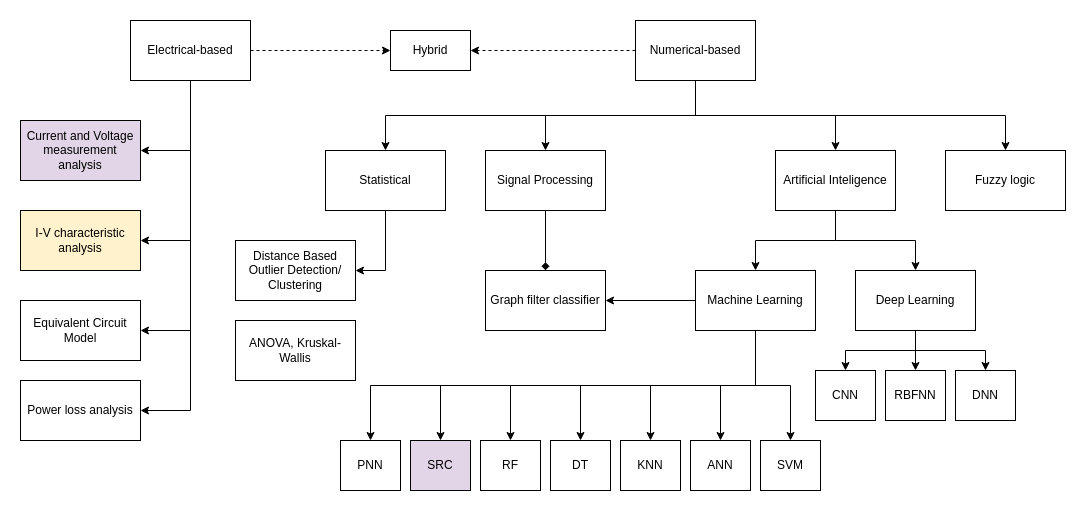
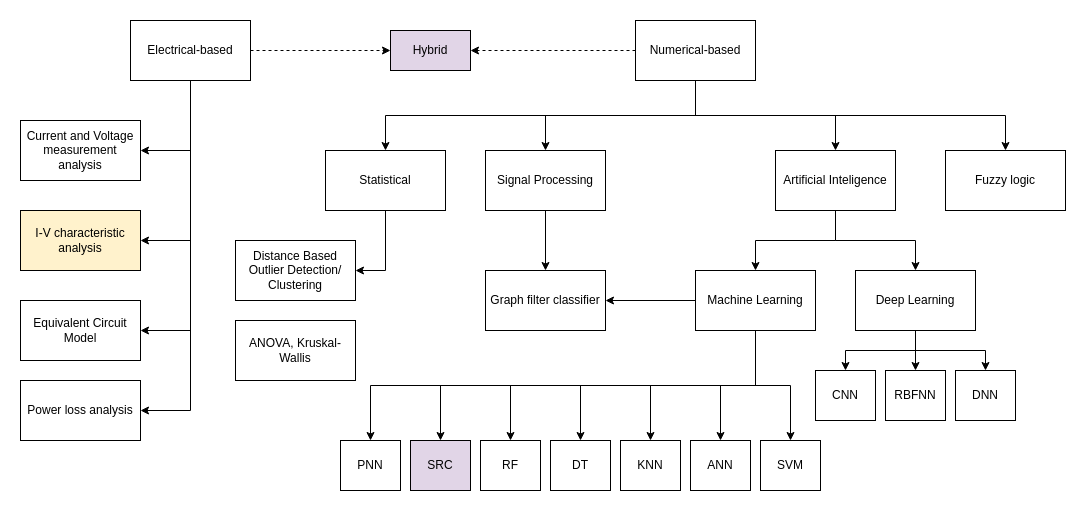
- <mxCell id="51" value="Hybrid" style="rounded=0;whiteSpace=wrap;html=1;" vertex="1" parent="1"><mxGeometry x="390" y="30" width="80" height="40" as="geometry" /></mxCell>
+ <mxCell id="51" value="Hybrid" style="rounded=0;whiteSpace=wrap;html=1;fillColor=#e1d5e7;" vertex="1" parent="1"><mxGeometry x="390" y="30" width="80" height="40" as="geometry" /></mxCell>
- <mxCell id="31" value="Current and Voltage measurement analysis" style="rounded=0;whiteSpace=wrap;html=1;fillColor=#e1d5e7;" vertex="1" parent="1"><mxGeometry x="20" y="120" width="120" height="60" as="geometry" /></mxCell>
+ <mxCell id="31" value="Current and Voltage measurement analysis" style="rounded=0;whiteSpace=wrap;html=1;" vertex="1" parent="1"><mxGeometry x="20" y="120" width="120" height="60" as="geometry" /></mxCell>
- <mxCell id="34" style="edgeStyle=orthogonalEdgeStyle;rounded=0;orthogonalLoop=1;jettySize=auto;html=1;exitX=0.5;exitY=1;exitDx=0;exitDy=0;entryX=0.5;entryY=0;entryDx=0;entryDy=0;endArrow=diamond;" edge="1" parent="1" source="35" target="36"><mxGeometry relative="1" as="geometry" /></mxCell>
+ <mxCell id="34" style="edgeStyle=orthogonalEdgeStyle;rounded=0;orthogonalLoop=1;jettySize=auto;html=1;exitX=0.5;exitY=1;exitDx=0;exitDy=0;entryX=0.5;entryY=0;entryDx=0;entryDy=0;" edge="1" parent="1" source="35" target="36"><mxGeometry relative="1" as="geometry" /></mxCell>
